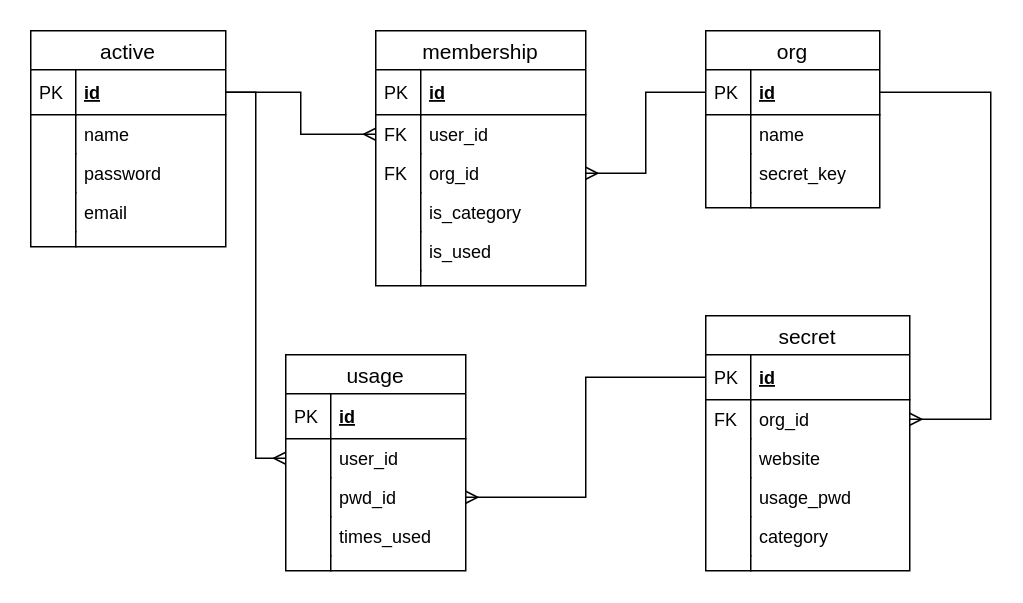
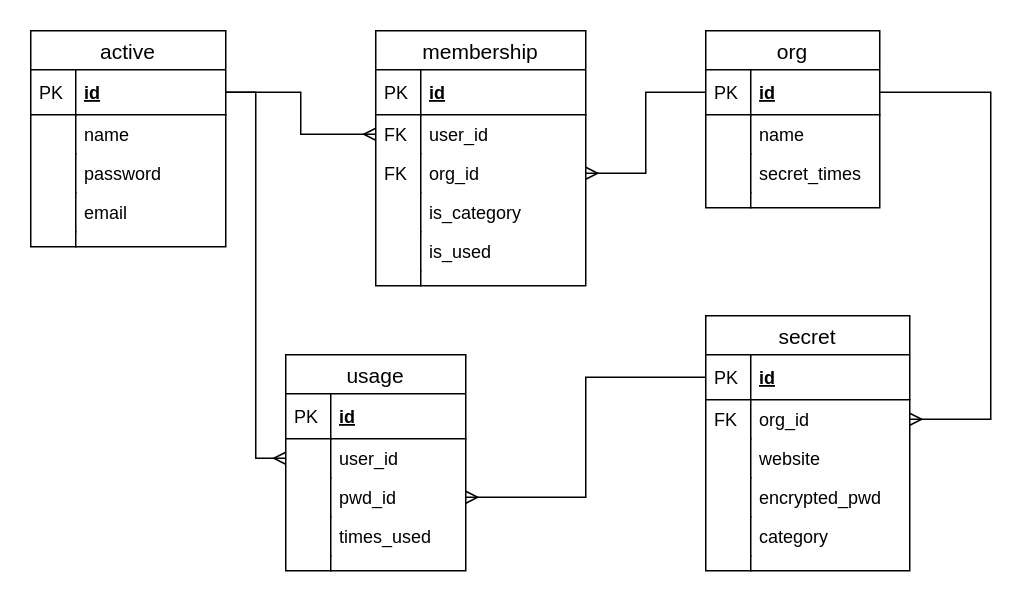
- <mxCell id="23" value="secret_key" style="shape=partialRectangle;top=0;left=0;right=0;bottom=0;align=left;verticalAlign=top;fillColor=none;spacingLeft=34;spacingRight=4;overflow=hidden;rotatable=0;points=[[0,0.5],[1,0.5]];portConstraint=eastwest;dropTarget=0;fontSize=12;" parent="18" vertex="1"><mxGeometry y="82" width="116" height="26" as="geometry" /></mxCell>
+ <mxCell id="23" value="secret_times" style="shape=partialRectangle;top=0;left=0;right=0;bottom=0;align=left;verticalAlign=top;fillColor=none;spacingLeft=34;spacingRight=4;overflow=hidden;rotatable=0;points=[[0,0.5],[1,0.5]];portConstraint=eastwest;dropTarget=0;fontSize=12;" parent="18" vertex="1"><mxGeometry y="82" width="116" height="26" as="geometry" /></mxCell>
- <mxCell id="47" value="usage_pwd" style="shape=partialRectangle;top=0;left=0;right=0;bottom=0;align=left;verticalAlign=top;fillColor=none;spacingLeft=34;spacingRight=4;overflow=hidden;rotatable=0;points=[[0,0.5],[1,0.5]];portConstraint=eastwest;dropTarget=0;fontSize=12;" parent="40" vertex="1"><mxGeometry y="108" width="136" height="26" as="geometry" /></mxCell>
+ <mxCell id="47" value="encrypted_pwd" style="shape=partialRectangle;top=0;left=0;right=0;bottom=0;align=left;verticalAlign=top;fillColor=none;spacingLeft=34;spacingRight=4;overflow=hidden;rotatable=0;points=[[0,0.5],[1,0.5]];portConstraint=eastwest;dropTarget=0;fontSize=12;" parent="40" vertex="1"><mxGeometry y="108" width="136" height="26" as="geometry" /></mxCell>
